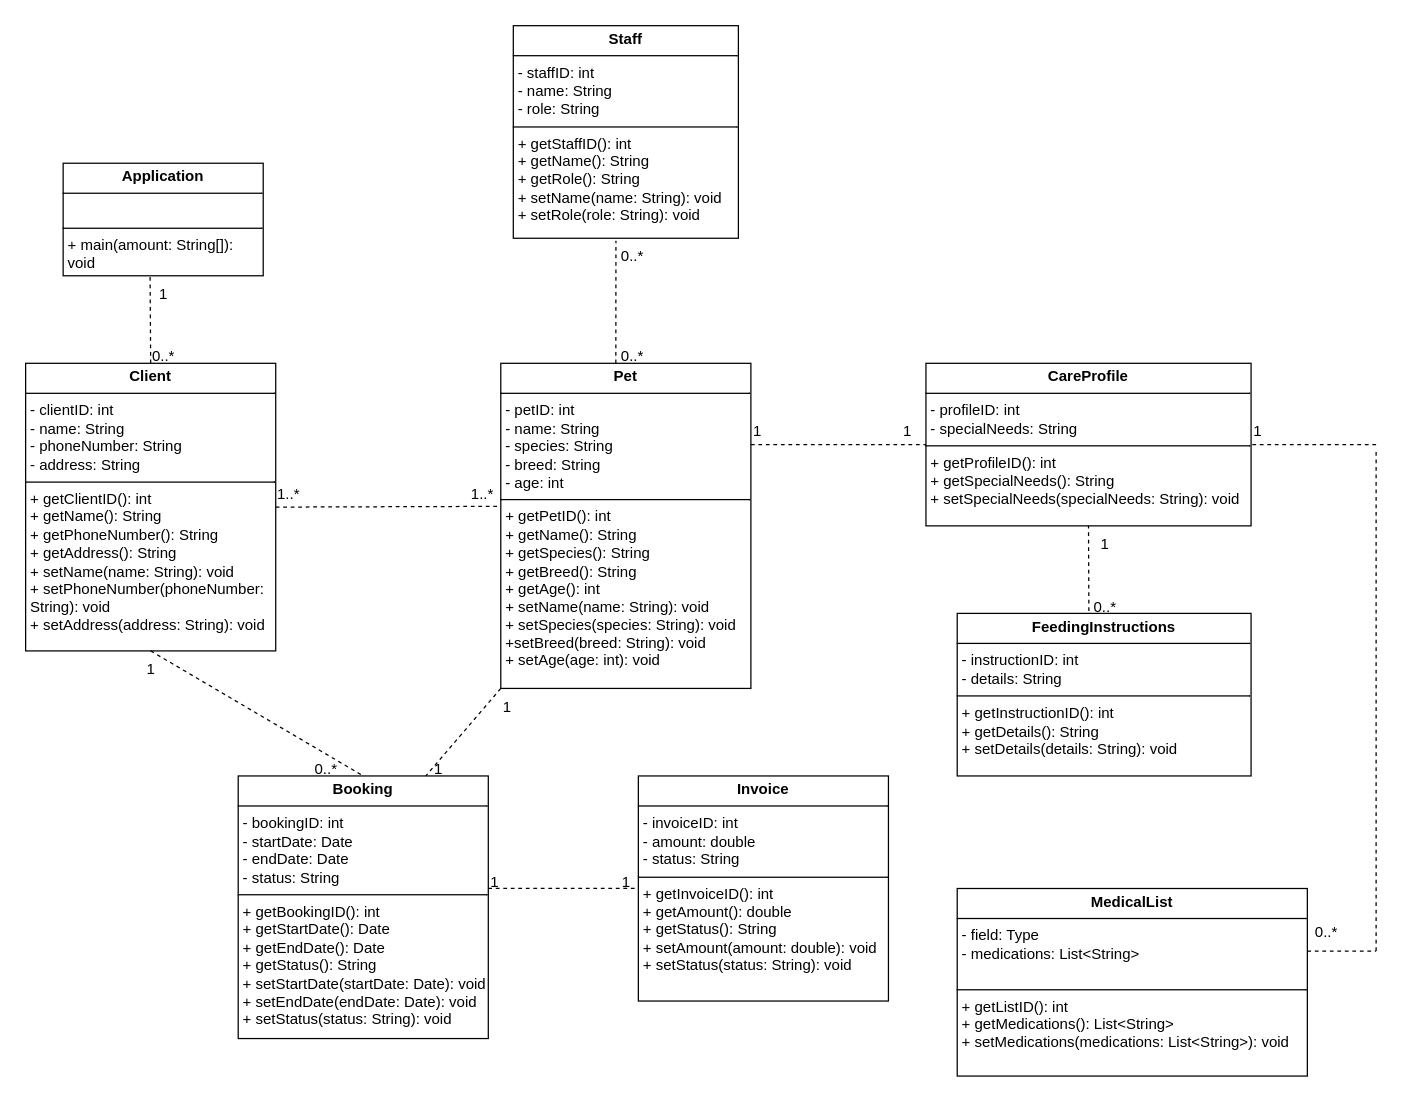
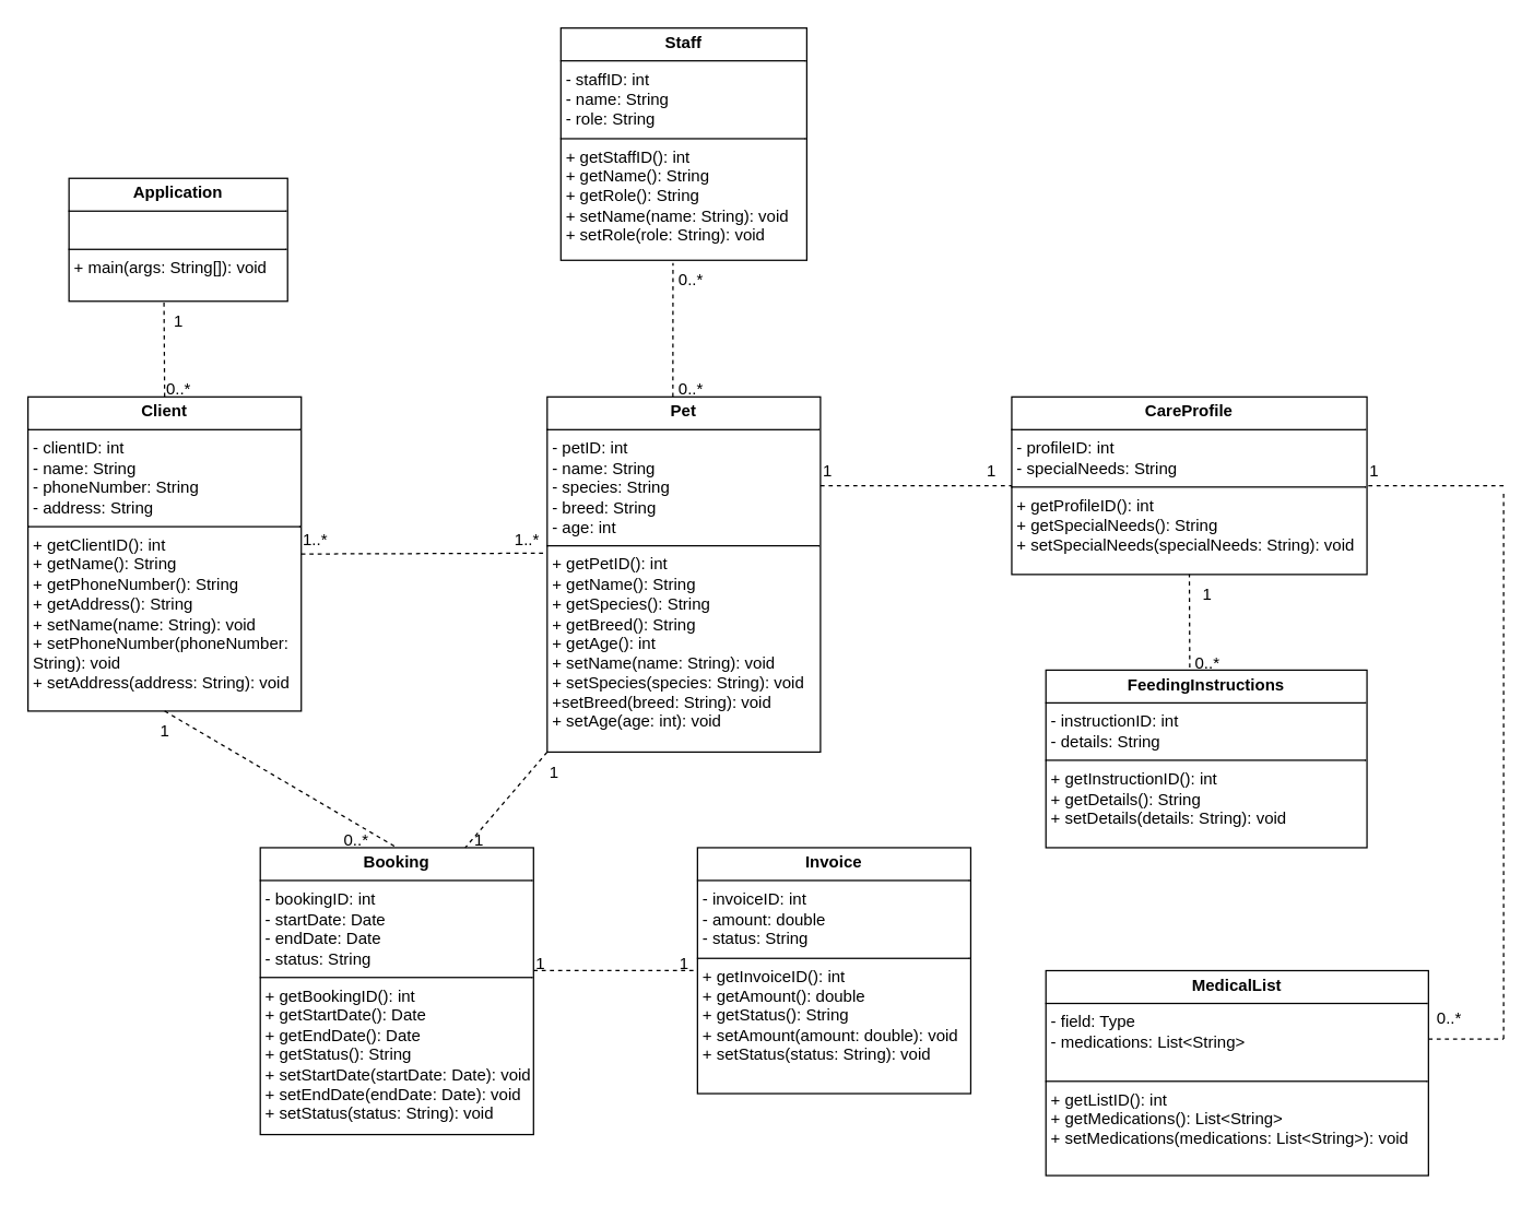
- <mxCell id="10" value="&lt;p style=&quot;margin:0px;margin-top:4px;text-align:center;&quot;&gt;&lt;b&gt;Application&lt;/b&gt;&lt;/p&gt;&lt;hr size=&quot;1&quot; style=&quot;border-style:solid;&quot;&gt;&lt;p style=&quot;margin:0px;margin-left:4px;&quot;&gt;&lt;br&gt;&lt;/p&gt;&lt;hr size=&quot;1&quot; style=&quot;border-style:solid;&quot;&gt;&lt;p style=&quot;margin:0px;margin-left:4px;&quot;&gt;+ main(amount: String[]): void&lt;/p&gt;" style="verticalAlign=top;align=left;overflow=fill;html=1;whiteSpace=wrap;" vertex="1" parent="1"><mxGeometry x="50" y="130" width="160" height="90" as="geometry" /></mxCell>
+ <mxCell id="10" value="&lt;p style=&quot;margin:0px;margin-top:4px;text-align:center;&quot;&gt;&lt;b&gt;Application&lt;/b&gt;&lt;/p&gt;&lt;hr size=&quot;1&quot; style=&quot;border-style:solid;&quot;&gt;&lt;p style=&quot;margin:0px;margin-left:4px;&quot;&gt;&lt;br&gt;&lt;/p&gt;&lt;hr size=&quot;1&quot; style=&quot;border-style:solid;&quot;&gt;&lt;p style=&quot;margin:0px;margin-left:4px;&quot;&gt;+ main(args: String[]): void&lt;/p&gt;" style="verticalAlign=top;align=left;overflow=fill;html=1;whiteSpace=wrap;" vertex="1" parent="1"><mxGeometry x="50" y="130" width="160" height="90" as="geometry" /></mxCell>
